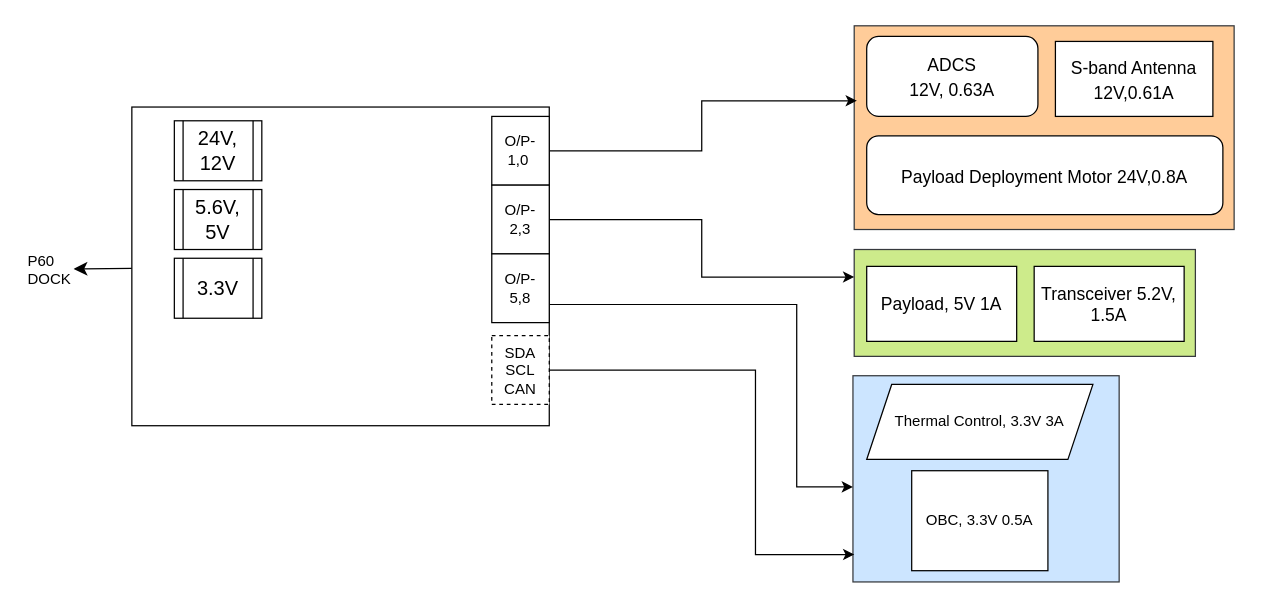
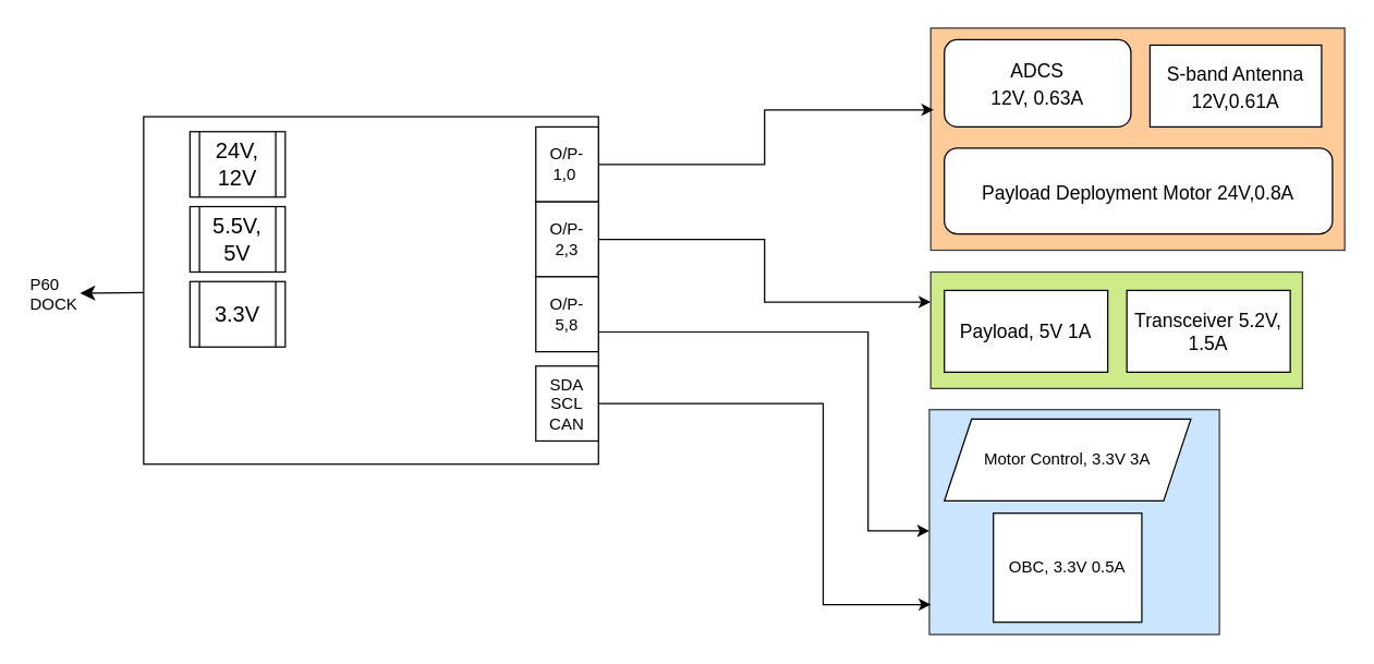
- <mxCell id="16" value="5.6V,&lt;br&gt;5V" style="shape=process;whiteSpace=wrap;html=1;backgroundOutline=1;fontSize=16;" vertex="1" parent="1"><mxGeometry x="139" y="151" width="70" height="48" as="geometry" /></mxCell>
+ <mxCell id="16" value="5.5V,&lt;br&gt;5V" style="shape=process;whiteSpace=wrap;html=1;backgroundOutline=1;fontSize=16;" vertex="1" parent="1"><mxGeometry x="139" y="151" width="70" height="48" as="geometry" /></mxCell>
- <mxCell id="14" value="SDA SCL&lt;br style=&quot;font-size: 12px;&quot;&gt;CAN" style="rounded=0;whiteSpace=wrap;html=1;fontSize=12;dashed=1;" vertex="1" parent="1"><mxGeometry x="393" y="268" width="46" height="55" as="geometry" /></mxCell>
+ <mxCell id="14" value="SDA SCL&lt;br style=&quot;font-size: 12px;&quot;&gt;CAN" style="rounded=0;whiteSpace=wrap;html=1;fontSize=12;" vertex="1" parent="1"><mxGeometry x="393" y="268" width="46" height="55" as="geometry" /></mxCell>
- <mxCell id="24" value="Thermal Control, 3.3V 3A" style="shape=parallelogram;perimeter=parallelogramPerimeter;whiteSpace=wrap;html=1;fixedSize=1;" vertex="1" parent="1"><mxGeometry x="693" y="307" width="181" height="60" as="geometry" /></mxCell>
+ <mxCell id="24" value="Motor Control, 3.3V 3A" style="shape=parallelogram;perimeter=parallelogramPerimeter;whiteSpace=wrap;html=1;fixedSize=1;" vertex="1" parent="1"><mxGeometry x="693" y="307" width="181" height="60" as="geometry" /></mxCell>
